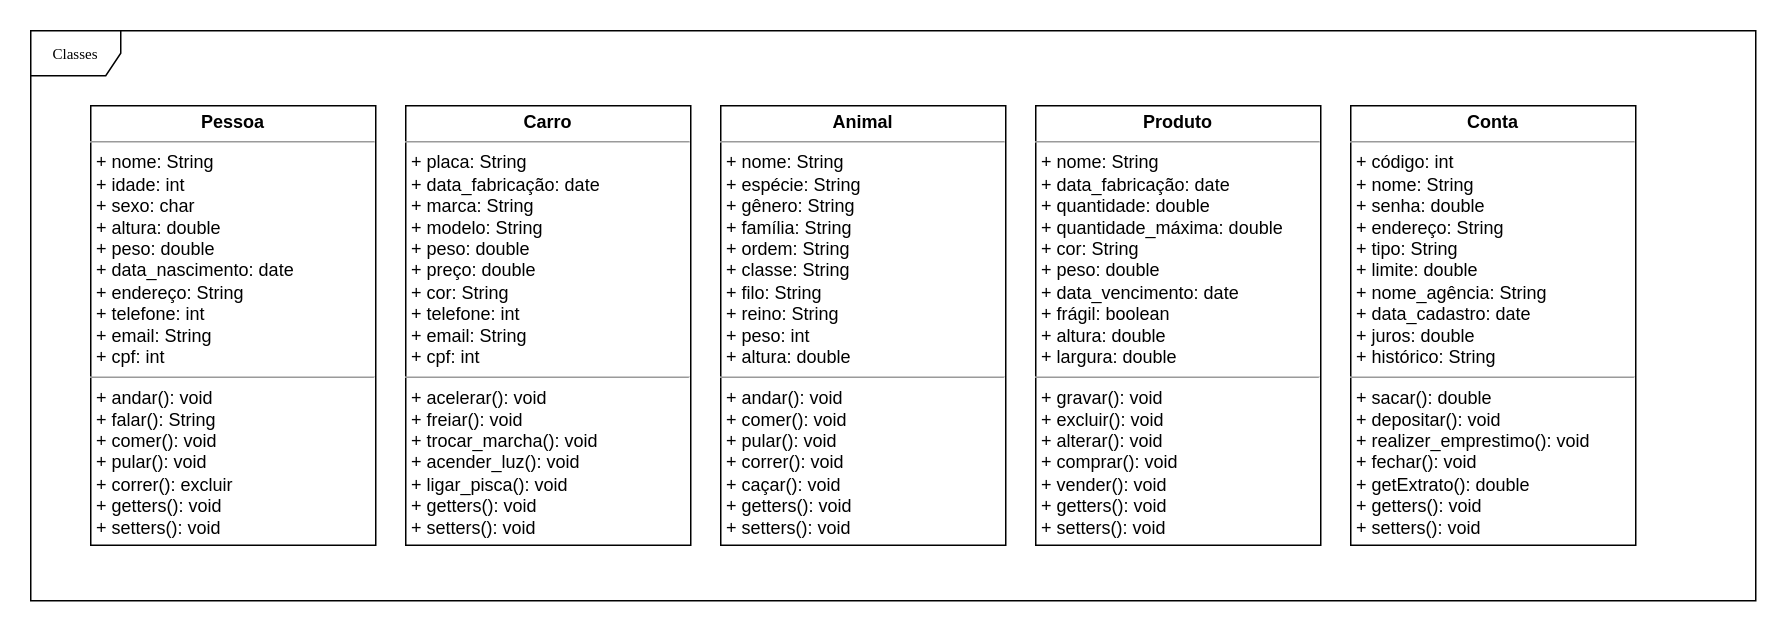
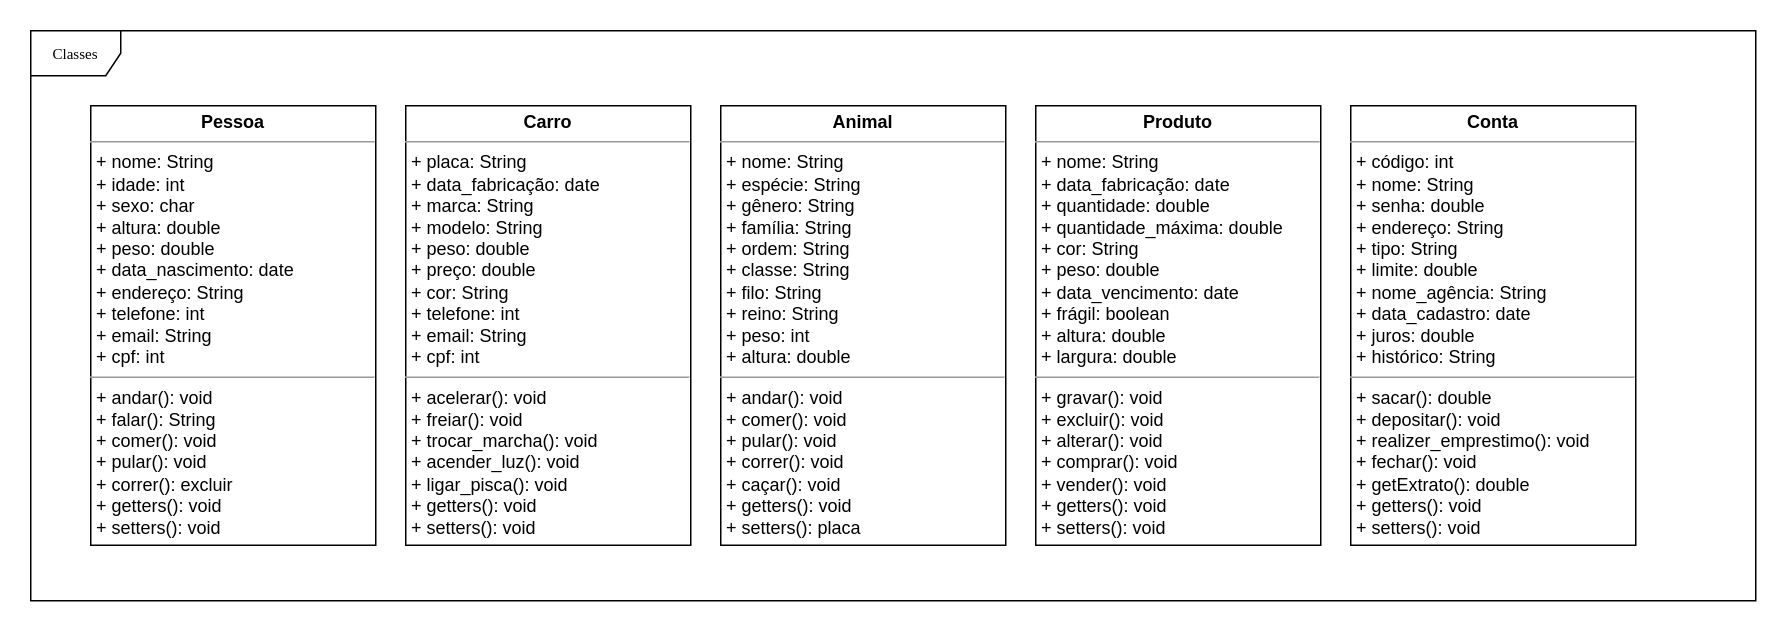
- <mxCell id="5" value="&lt;p style=&quot;margin: 0px ; margin-top: 4px ; text-align: center&quot;&gt;&lt;b&gt;Animal&lt;/b&gt;&lt;/p&gt;&lt;hr size=&quot;1&quot;&gt;&lt;p style=&quot;margin: 0px ; margin-left: 4px&quot;&gt;+ nome: String&lt;br&gt;+ espécie: String&lt;/p&gt;&lt;p style=&quot;margin: 0px ; margin-left: 4px&quot;&gt;+ gênero: String&lt;/p&gt;&lt;p style=&quot;margin: 0px ; margin-left: 4px&quot;&gt;+ família: String&lt;/p&gt;&lt;p style=&quot;margin: 0px ; margin-left: 4px&quot;&gt;+ ordem: String&lt;/p&gt;&lt;p style=&quot;margin: 0px ; margin-left: 4px&quot;&gt;+ classe: String&lt;/p&gt;&lt;p style=&quot;margin: 0px ; margin-left: 4px&quot;&gt;+ filo: String&lt;/p&gt;&lt;p style=&quot;margin: 0px ; margin-left: 4px&quot;&gt;+ reino: String&lt;/p&gt;&lt;p style=&quot;margin: 0px ; margin-left: 4px&quot;&gt;+ peso: int&lt;/p&gt;&lt;p style=&quot;margin: 0px ; margin-left: 4px&quot;&gt;+ altura: double&lt;/p&gt;&lt;hr size=&quot;1&quot;&gt;&lt;p style=&quot;margin: 0px ; margin-left: 4px&quot;&gt;+ andar(): void&lt;br&gt;+ comer(): void&lt;/p&gt;&lt;p style=&quot;margin: 0px ; margin-left: 4px&quot;&gt;+ pular(): void&lt;/p&gt;&lt;p style=&quot;margin: 0px ; margin-left: 4px&quot;&gt;+ correr(): void&lt;/p&gt;&lt;p style=&quot;margin: 0px ; margin-left: 4px&quot;&gt;+ caçar(): void&lt;/p&gt;&lt;p style=&quot;margin: 0px ; margin-left: 4px&quot;&gt;+ getters(): void&lt;/p&gt;&lt;p style=&quot;margin: 0px ; margin-left: 4px&quot;&gt;+ setters(): void&lt;/p&gt;" style="verticalAlign=top;align=left;overflow=fill;fontSize=12;fontFamily=Helvetica;html=1;rounded=0;shadow=0;comic=0;labelBackgroundColor=none;strokeWidth=1" vertex="1" parent="1"><mxGeometry x="480" y="70" width="190" height="293" as="geometry" /></mxCell>
+ <mxCell id="5" value="&lt;p style=&quot;margin: 0px ; margin-top: 4px ; text-align: center&quot;&gt;&lt;b&gt;Animal&lt;/b&gt;&lt;/p&gt;&lt;hr size=&quot;1&quot;&gt;&lt;p style=&quot;margin: 0px ; margin-left: 4px&quot;&gt;+ nome: String&lt;br&gt;+ espécie: String&lt;/p&gt;&lt;p style=&quot;margin: 0px ; margin-left: 4px&quot;&gt;+ gênero: String&lt;/p&gt;&lt;p style=&quot;margin: 0px ; margin-left: 4px&quot;&gt;+ família: String&lt;/p&gt;&lt;p style=&quot;margin: 0px ; margin-left: 4px&quot;&gt;+ ordem: String&lt;/p&gt;&lt;p style=&quot;margin: 0px ; margin-left: 4px&quot;&gt;+ classe: String&lt;/p&gt;&lt;p style=&quot;margin: 0px ; margin-left: 4px&quot;&gt;+ filo: String&lt;/p&gt;&lt;p style=&quot;margin: 0px ; margin-left: 4px&quot;&gt;+ reino: String&lt;/p&gt;&lt;p style=&quot;margin: 0px ; margin-left: 4px&quot;&gt;+ peso: int&lt;/p&gt;&lt;p style=&quot;margin: 0px ; margin-left: 4px&quot;&gt;+ altura: double&lt;/p&gt;&lt;hr size=&quot;1&quot;&gt;&lt;p style=&quot;margin: 0px ; margin-left: 4px&quot;&gt;+ andar(): void&lt;br&gt;+ comer(): void&lt;/p&gt;&lt;p style=&quot;margin: 0px ; margin-left: 4px&quot;&gt;+ pular(): void&lt;/p&gt;&lt;p style=&quot;margin: 0px ; margin-left: 4px&quot;&gt;+ correr(): void&lt;/p&gt;&lt;p style=&quot;margin: 0px ; margin-left: 4px&quot;&gt;+ caçar(): void&lt;/p&gt;&lt;p style=&quot;margin: 0px ; margin-left: 4px&quot;&gt;+ getters(): void&lt;/p&gt;&lt;p style=&quot;margin: 0px ; margin-left: 4px&quot;&gt;+ setters(): placa&lt;/p&gt;" style="verticalAlign=top;align=left;overflow=fill;fontSize=12;fontFamily=Helvetica;html=1;rounded=0;shadow=0;comic=0;labelBackgroundColor=none;strokeWidth=1" vertex="1" parent="1"><mxGeometry x="480" y="70" width="190" height="293" as="geometry" /></mxCell>
